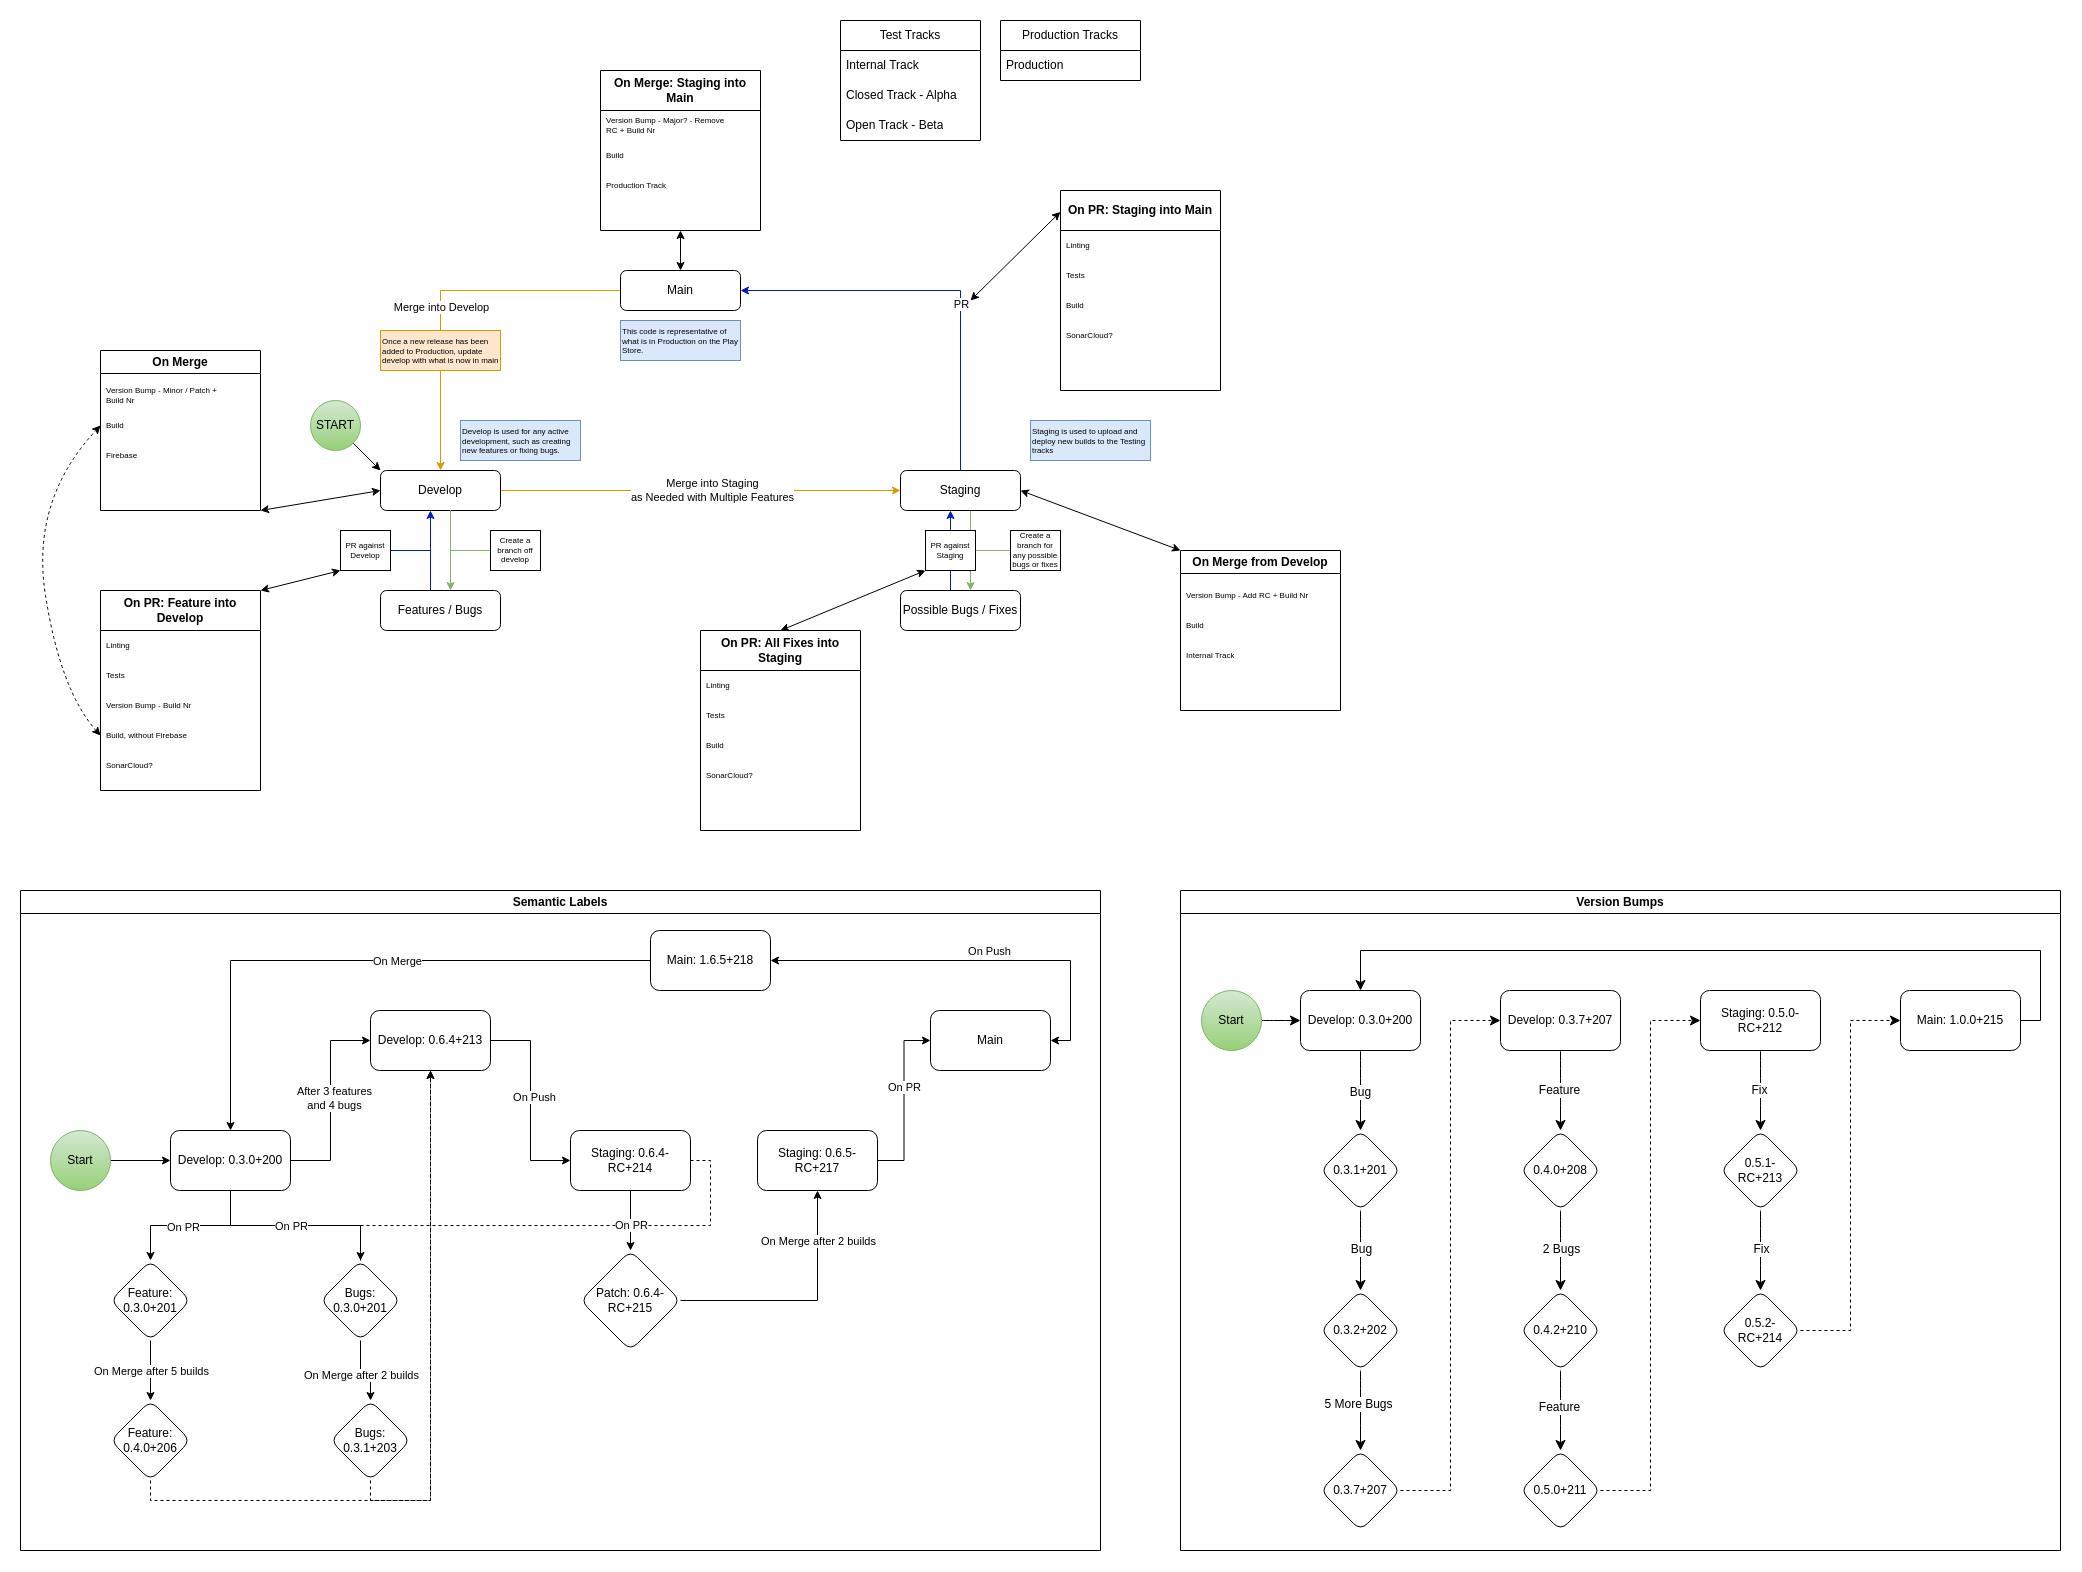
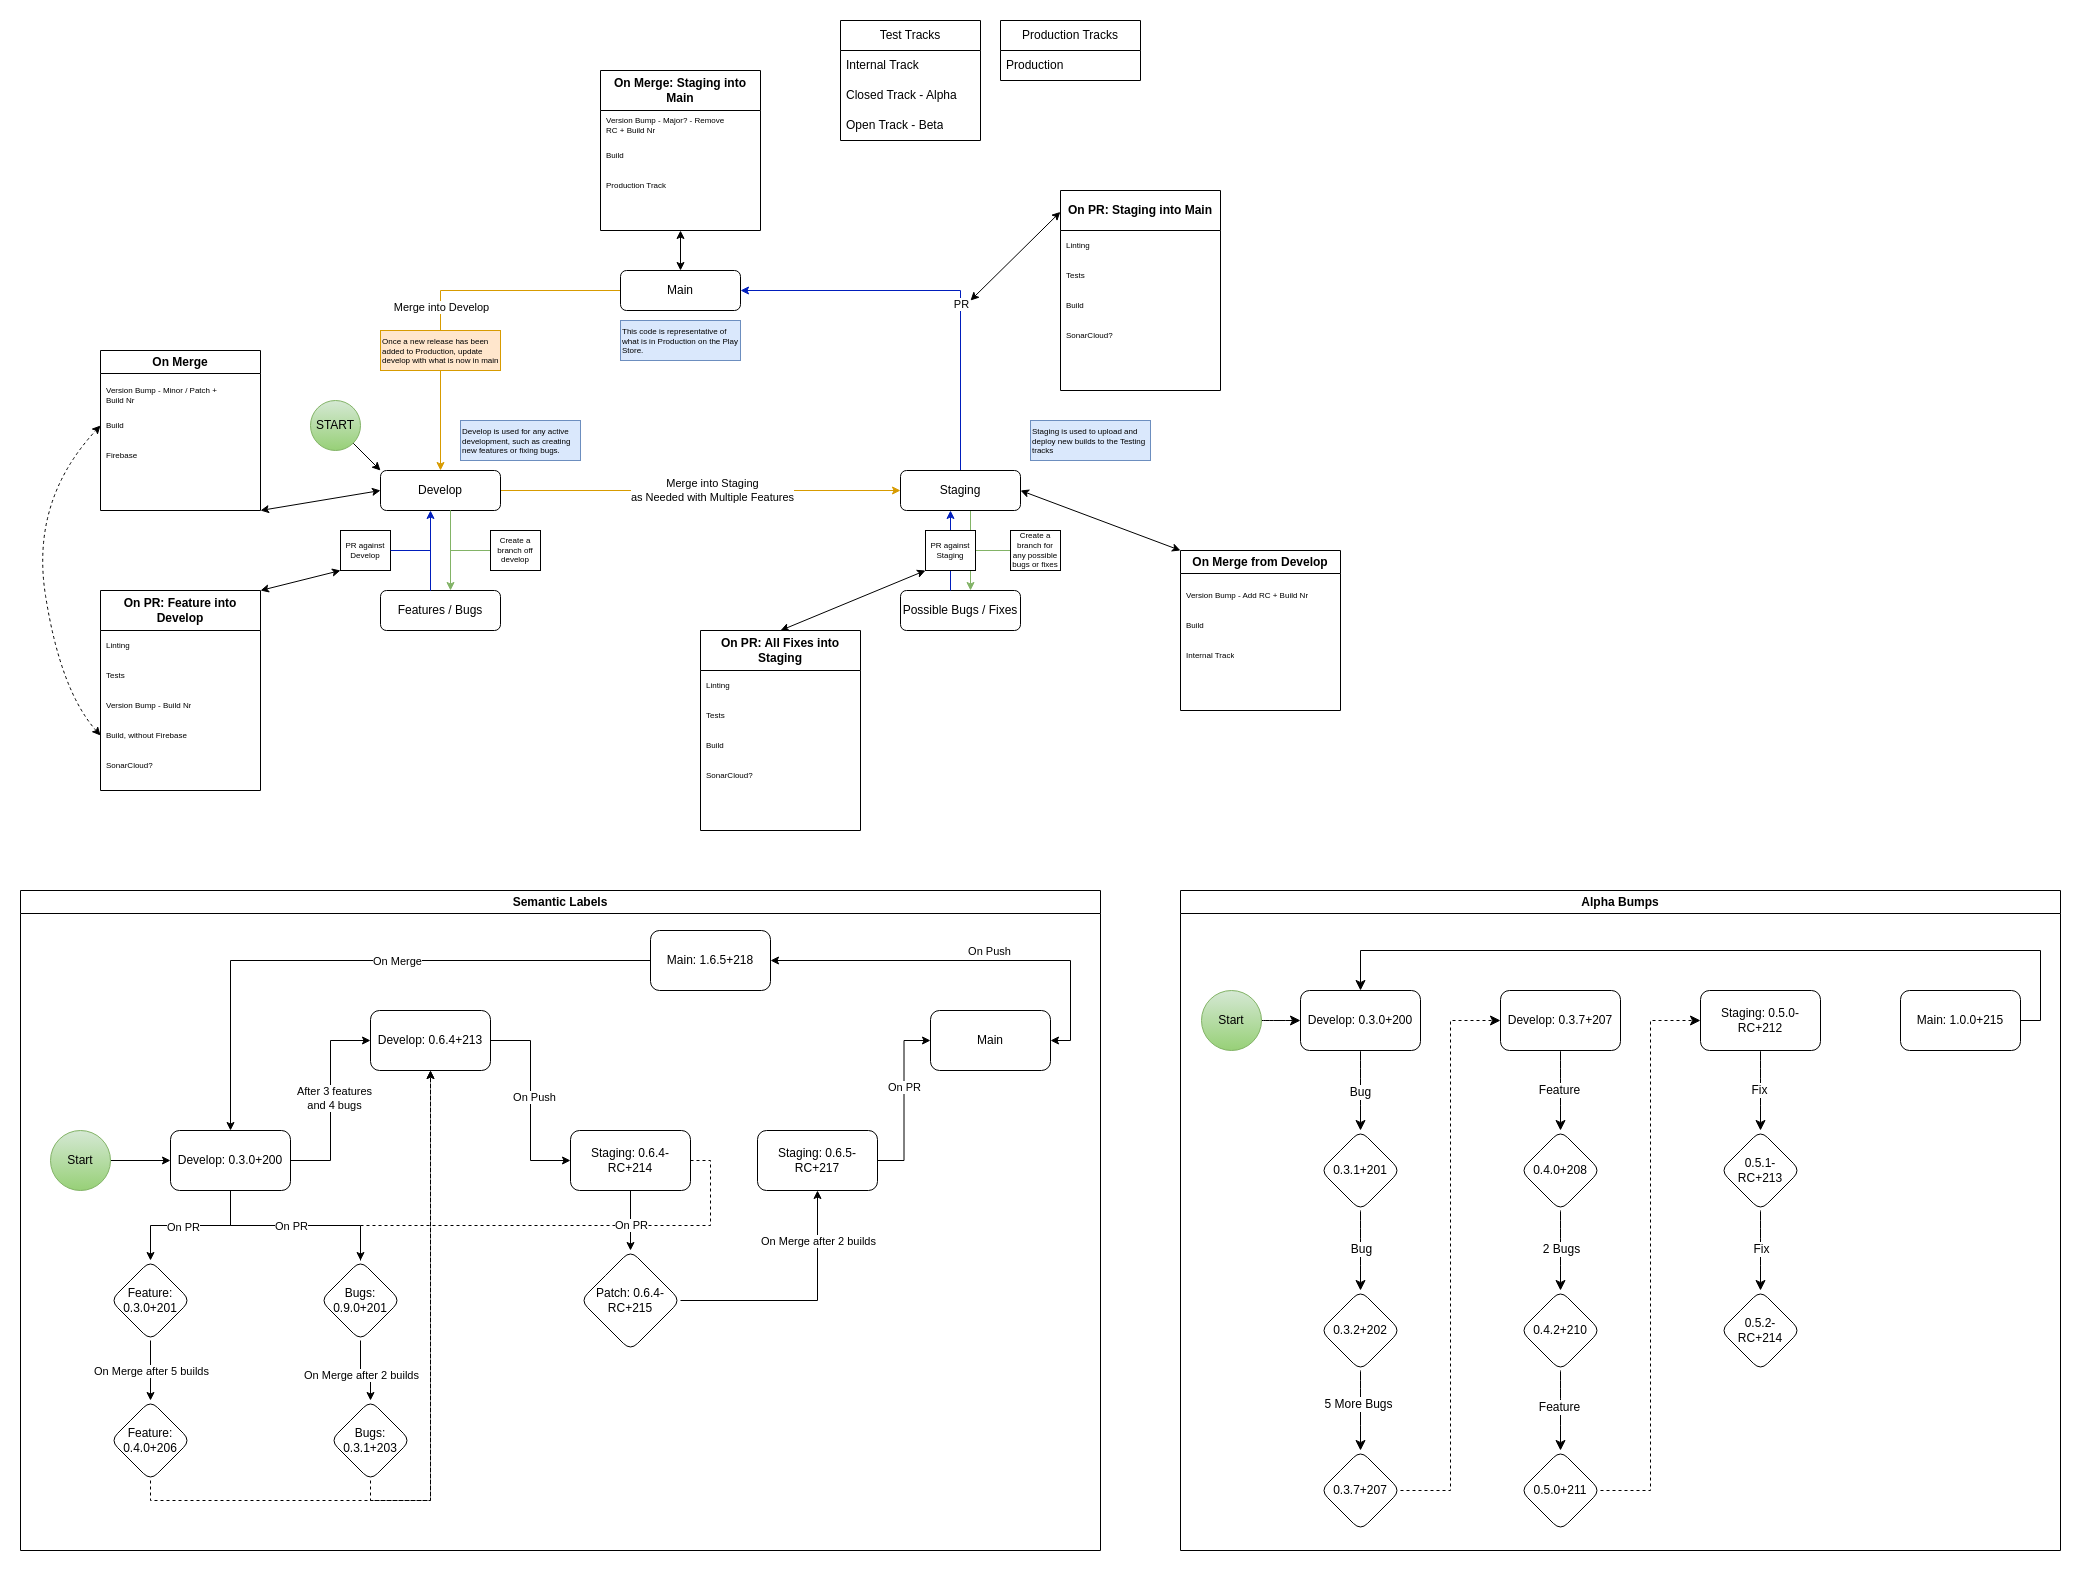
- <mxCell id="141" value="Version Bumps" style="swimlane;whiteSpace=wrap;html=1;" vertex="1" parent="1"><mxGeometry x="1180" y="890" width="880" height="660" as="geometry" /></mxCell>
+ <mxCell id="141" value="Alpha Bumps" style="swimlane;whiteSpace=wrap;html=1;" vertex="1" parent="1"><mxGeometry x="1180" y="890" width="880" height="660" as="geometry" /></mxCell>
- <mxCell id="135" style="edgeStyle=orthogonalEdgeStyle;rounded=0;orthogonalLoop=1;jettySize=auto;html=1;entryX=0;entryY=0.5;entryDx=0;entryDy=0;fontSize=12;startSize=8;endSize=8;dashed=1;" edge="1" parent="1" source="136" target="138"><mxGeometry relative="1" as="geometry" /></mxCell>
- <mxCell id="80" value="Bugs: 0.3.0+201" style="rhombus;whiteSpace=wrap;html=1;rounded=1;" parent="1" vertex="1"><mxGeometry x="320" y="1260" width="80" height="80" as="geometry" /></mxCell>
+ <mxCell id="80" value="Bugs: 0.9.0+201" style="rhombus;whiteSpace=wrap;html=1;rounded=1;" parent="1" vertex="1"><mxGeometry x="320" y="1260" width="80" height="80" as="geometry" /></mxCell>
